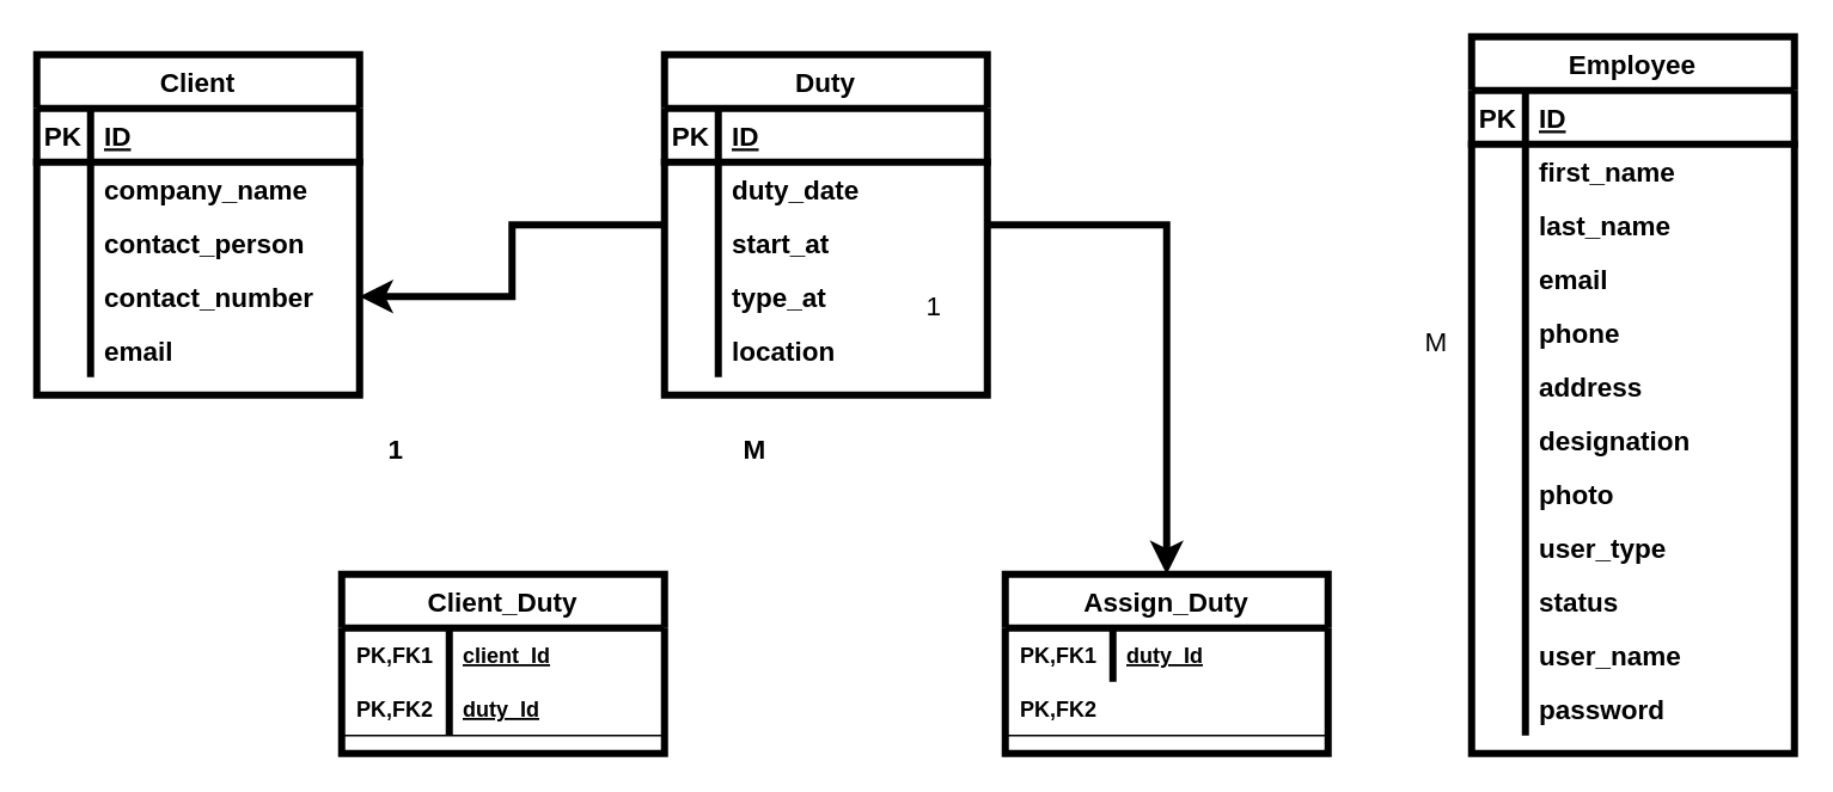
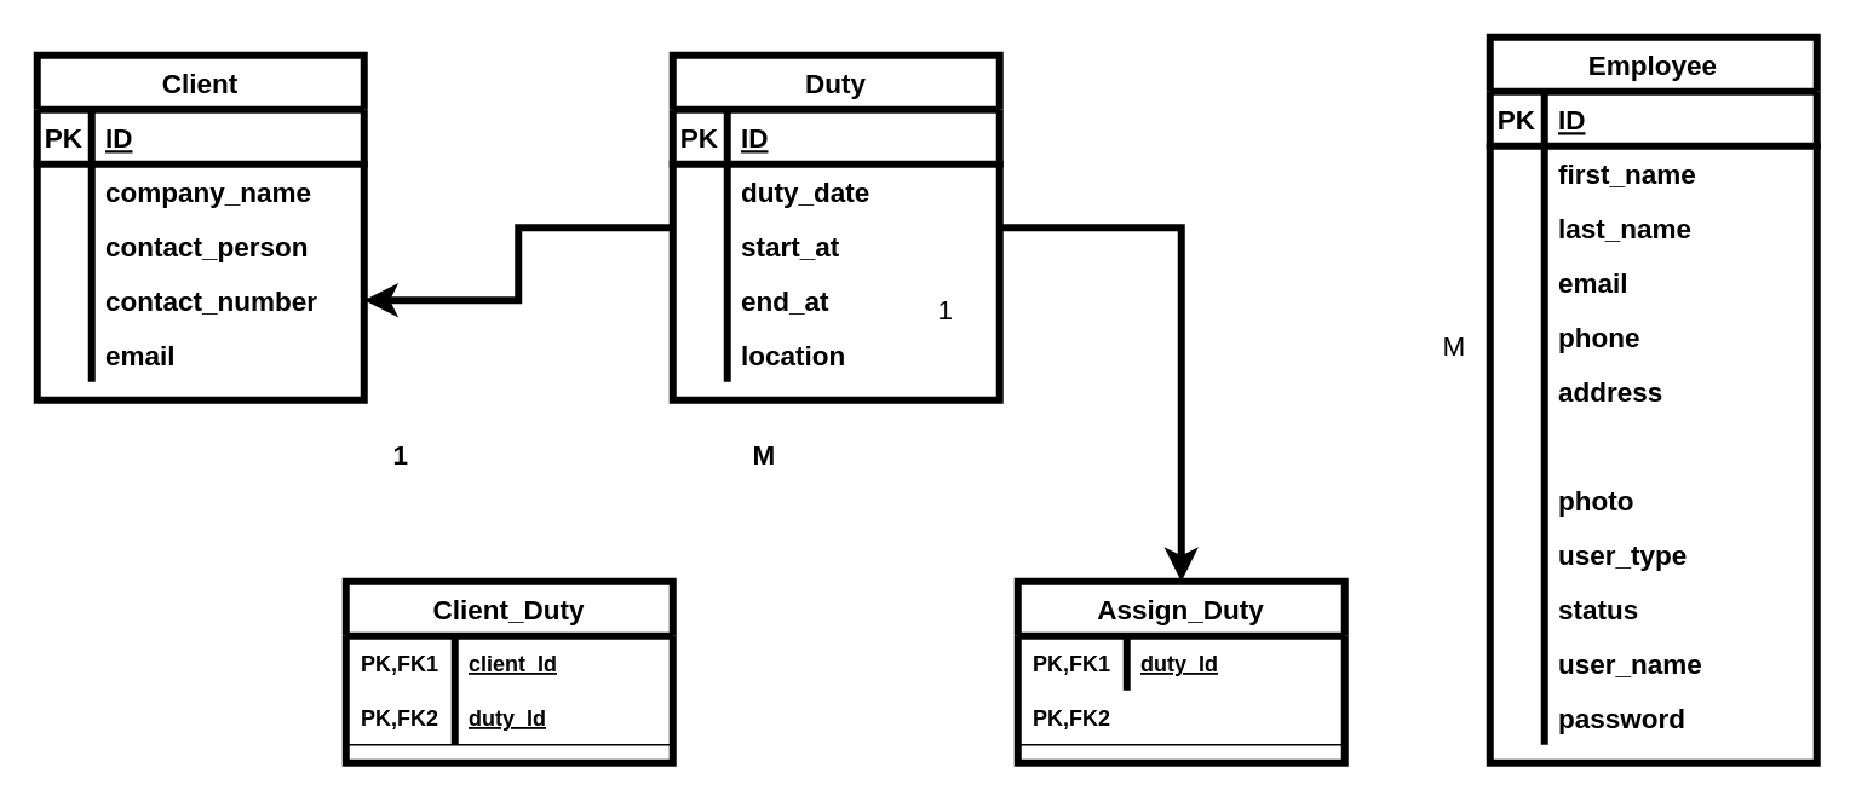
- <mxCell id="69" value="type_at" style="shape=partialRectangle;connectable=0;fillColor=none;top=0;left=0;bottom=0;right=0;align=left;spacingLeft=6;overflow=hidden;strokeWidth=4;fontStyle=1;fontSize=15;" parent="67" vertex="1"><mxGeometry x="30" width="150" height="30" as="geometry" /></mxCell>
+ <mxCell id="69" value="end_at" style="shape=partialRectangle;connectable=0;fillColor=none;top=0;left=0;bottom=0;right=0;align=left;spacingLeft=6;overflow=hidden;strokeWidth=4;fontStyle=1;fontSize=15;" parent="67" vertex="1"><mxGeometry x="30" width="150" height="30" as="geometry" /></mxCell>
- <mxCell id="23" value="designation" style="shape=partialRectangle;connectable=0;fillColor=none;top=0;left=0;bottom=0;right=0;align=left;spacingLeft=6;overflow=hidden;strokeWidth=4;fontStyle=1;fontSize=15;" parent="21" vertex="1"><mxGeometry x="30" width="150" height="30" as="geometry" /></mxCell>
